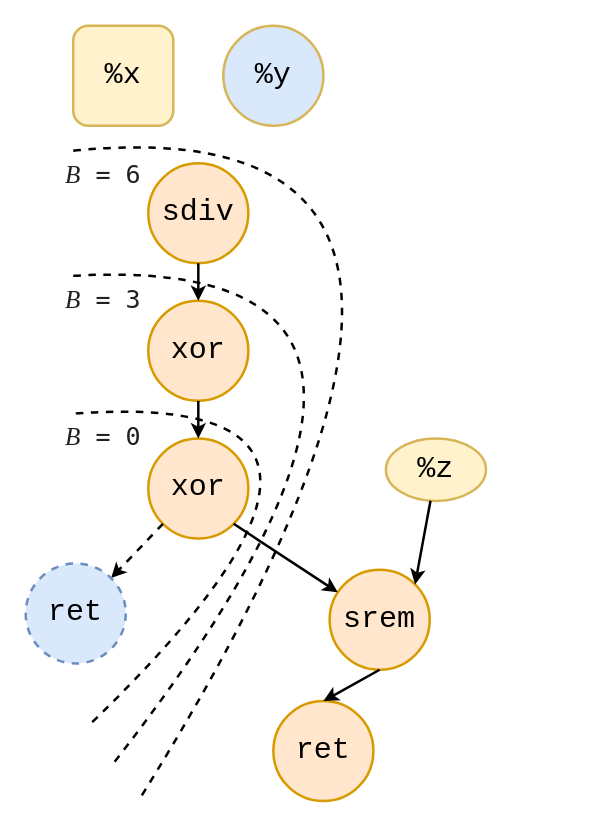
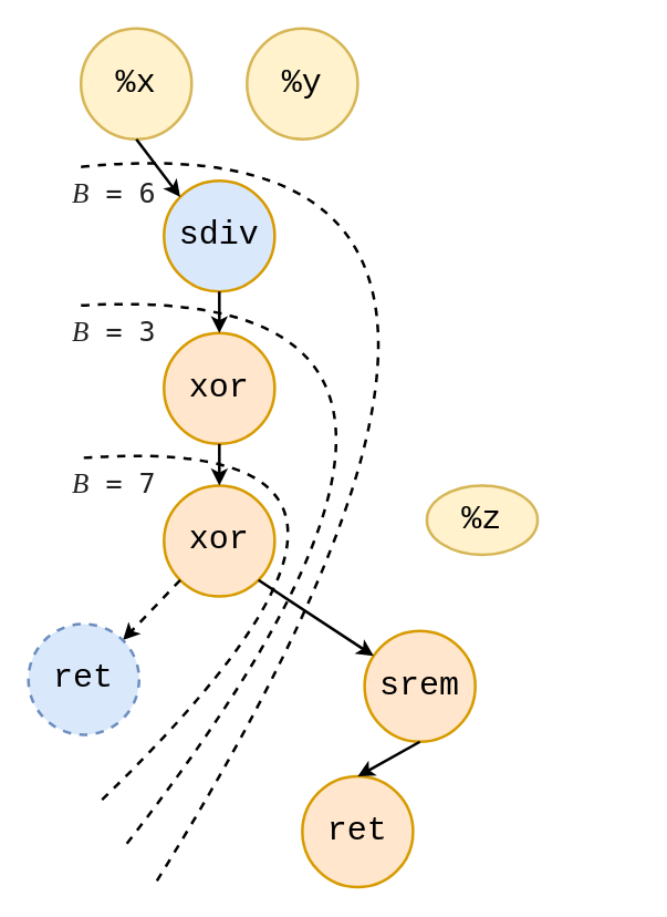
- <mxCell id="2" value="&lt;font style=&quot;font-size: 24px;&quot;&gt;%x&lt;/font&gt;" style="whiteSpace=wrap;html=1;aspect=fixed;fontFamily=Courier New;fontSize=16;strokeWidth=2;fillColor=#fff2cc;strokeColor=#d6b656;rounded=1;" parent="1" vertex="1"><mxGeometry x="58" y="20" width="80" height="80" as="geometry" /></mxCell>
+ <mxCell id="2" value="&lt;font style=&quot;font-size: 24px;&quot;&gt;%x&lt;/font&gt;" style="ellipse;whiteSpace=wrap;html=1;aspect=fixed;fontFamily=Courier New;fontSize=16;strokeWidth=2;fillColor=#fff2cc;strokeColor=#d6b656;" parent="1" vertex="1"><mxGeometry x="58" y="20" width="80" height="80" as="geometry" /></mxCell>
- <mxCell id="3" value="&lt;font style=&quot;font-size: 24px;&quot;&gt;%y&lt;/font&gt;" style="ellipse;whiteSpace=wrap;html=1;aspect=fixed;fontFamily=Courier New;fontSize=14;strokeWidth=2;fillColor=#dae8fc;strokeColor=#d6b656;" parent="1" vertex="1"><mxGeometry x="178" y="20" width="80" height="80" as="geometry" /></mxCell>
+ <mxCell id="3" value="&lt;font style=&quot;font-size: 24px;&quot;&gt;%y&lt;/font&gt;" style="ellipse;whiteSpace=wrap;html=1;aspect=fixed;fontFamily=Courier New;fontSize=14;strokeWidth=2;fillColor=#fff2cc;strokeColor=#d6b656;" parent="1" vertex="1"><mxGeometry x="178" y="20" width="80" height="80" as="geometry" /></mxCell>
+ <mxCell id="13" value="" style="endArrow=classic;html=1;rounded=0;exitX=0.5;exitY=1;exitDx=0;exitDy=0;entryX=0;entryY=0;entryDx=0;entryDy=0;strokeWidth=2;" parent="1" source="2" target="9" edge="1"><mxGeometry width="50" height="50" relative="1" as="geometry"><mxPoint x="98" y="90" as="sourcePoint" /><mxPoint x="98" y="150" as="targetPoint" /></mxGeometry></mxCell>
- <mxCell id="9" value="&lt;font style=&quot;font-size: 24px;&quot;&gt;sdiv&lt;/font&gt;" style="ellipse;whiteSpace=wrap;html=1;aspect=fixed;fontFamily=Courier New;fontSize=14;strokeWidth=2;fillColor=#ffe6cc;strokeColor=#d79b00;" parent="1" vertex="1"><mxGeometry x="118" y="130" width="80" height="80" as="geometry" /></mxCell>
+ <mxCell id="9" value="&lt;font style=&quot;font-size: 24px;&quot;&gt;sdiv&lt;/font&gt;" style="ellipse;whiteSpace=wrap;html=1;aspect=fixed;fontFamily=Courier New;fontSize=14;strokeWidth=2;fillColor=#dae8fc;strokeColor=#d79b00;" parent="1" vertex="1"><mxGeometry x="118" y="130" width="80" height="80" as="geometry" /></mxCell>
- <mxCell id="23" value="&lt;font style=&quot;font-size: 20px;&quot; color=&quot;#202122&quot;&gt;&lt;span style=&quot;background-color: rgb(255, 255, 255);&quot;&gt;&lt;i style=&quot;&quot;&gt;&lt;font style=&quot;font-size: 20px;&quot; face=&quot;Times New Roman&quot;&gt;B&lt;/font&gt;&lt;/i&gt;&lt;font style=&quot;font-size: 20px;&quot; face=&quot;monospace, monospace&quot;&gt; = 0&lt;/font&gt;&lt;/span&gt;&lt;/font&gt;" style="text;whiteSpace=wrap;html=1;" parent="1" vertex="1"><mxGeometry x="50" y="330" width="185" height="40" as="geometry" /></mxCell>
+ <mxCell id="23" value="&lt;font style=&quot;font-size: 20px;&quot; color=&quot;#202122&quot;&gt;&lt;span style=&quot;background-color: rgb(255, 255, 255);&quot;&gt;&lt;i style=&quot;&quot;&gt;&lt;font style=&quot;font-size: 20px;&quot; face=&quot;Times New Roman&quot;&gt;B&lt;/font&gt;&lt;/i&gt;&lt;font style=&quot;font-size: 20px;&quot; face=&quot;monospace, monospace&quot;&gt; = 7&lt;/font&gt;&lt;/span&gt;&lt;/font&gt;" style="text;whiteSpace=wrap;html=1;" parent="1" vertex="1"><mxGeometry x="50" y="330" width="185" height="40" as="geometry" /></mxCell>
- <mxCell id="18" value="" style="endArrow=classic;html=1;rounded=0;strokeWidth=2;entryX=1;entryY=0;entryDx=0;entryDy=0;" parent="1" source="7" target="6" edge="1"><mxGeometry width="50" height="50" relative="1" as="geometry"><mxPoint x="308" y="410" as="sourcePoint" /><mxPoint x="240" y="472" as="targetPoint" /></mxGeometry></mxCell>
